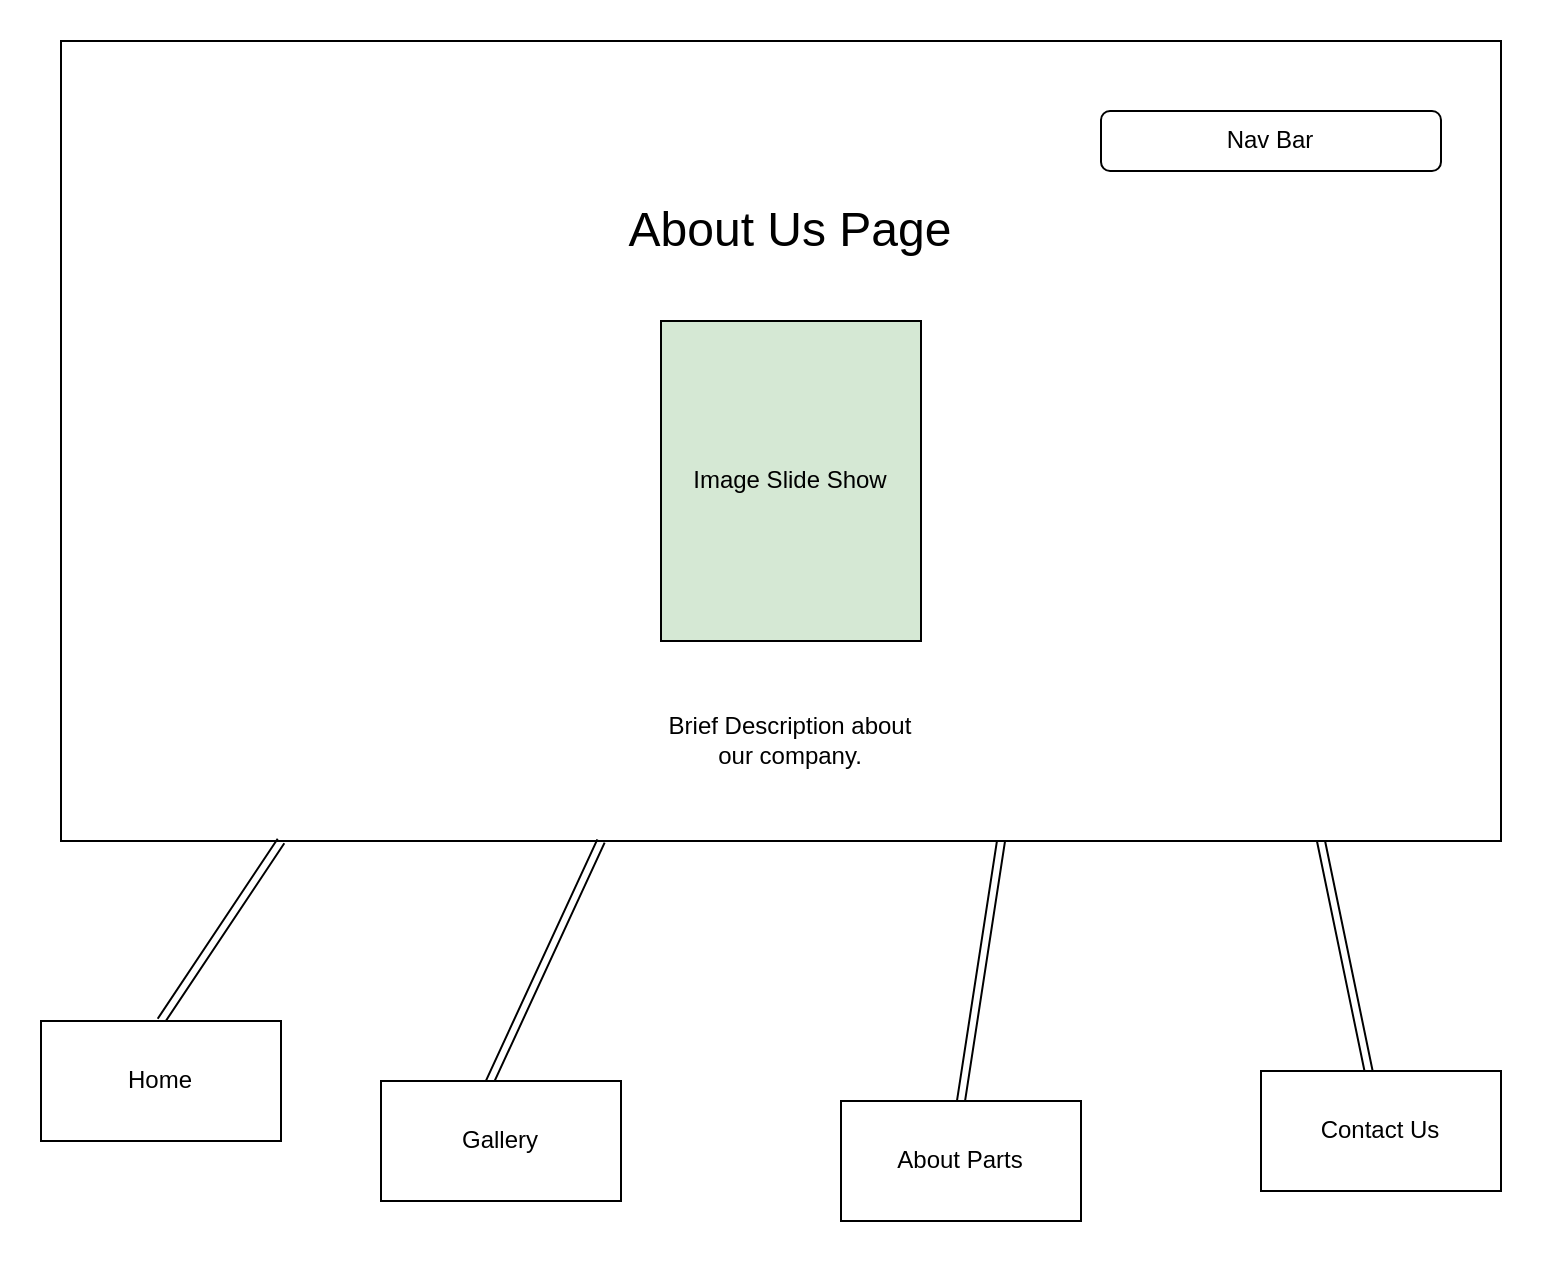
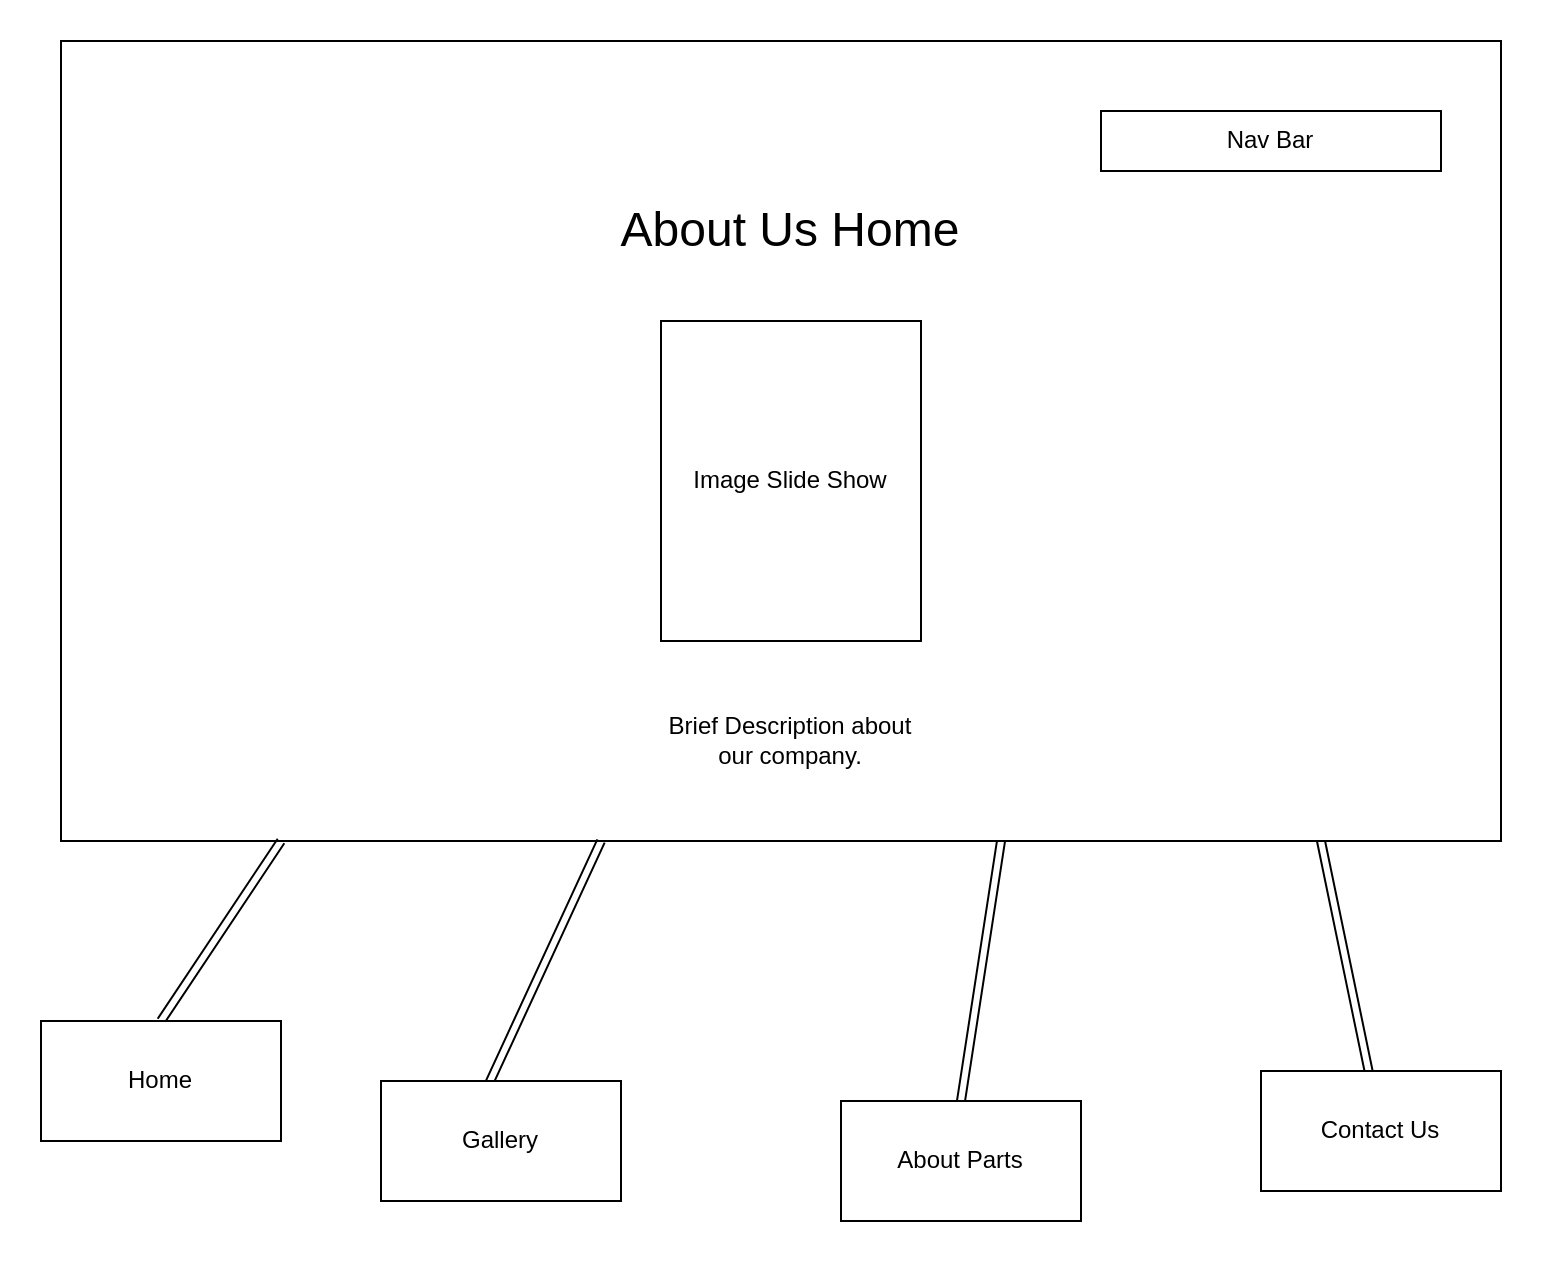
- <mxCell id="3" value="Nav Bar" style="whiteSpace=wrap;html=1;rounded=1;" vertex="1" parent="1"><mxGeometry x="550" y="55" width="170" height="30" as="geometry" /></mxCell>
+ <mxCell id="3" value="Nav Bar" style="rounded=0;whiteSpace=wrap;html=1;" vertex="1" parent="1"><mxGeometry x="550" y="55" width="170" height="30" as="geometry" /></mxCell>
- <mxCell id="13" value="&lt;font style=&quot;font-size: 24px&quot;&gt;About Us Page&lt;/font&gt;" style="text;html=1;strokeColor=none;fillColor=none;align=center;verticalAlign=middle;whiteSpace=wrap;rounded=0;" vertex="1" parent="1"><mxGeometry x="300" y="100" width="190" height="30" as="geometry" /></mxCell>
+ <mxCell id="13" value="&lt;font style=&quot;font-size: 24px&quot;&gt;About Us Home&lt;/font&gt;" style="text;html=1;strokeColor=none;fillColor=none;align=center;verticalAlign=middle;whiteSpace=wrap;rounded=0;" vertex="1" parent="1"><mxGeometry x="300" y="100" width="190" height="30" as="geometry" /></mxCell>
- <mxCell id="9" value="Image Slide Show" style="rounded=0;whiteSpace=wrap;html=1;fillColor=#d5e8d4;" vertex="1" parent="1"><mxGeometry x="330" y="160" width="130" height="160" as="geometry" /></mxCell>
+ <mxCell id="9" value="Image Slide Show" style="rounded=0;whiteSpace=wrap;html=1;" vertex="1" parent="1"><mxGeometry x="330" y="160" width="130" height="160" as="geometry" /></mxCell>
